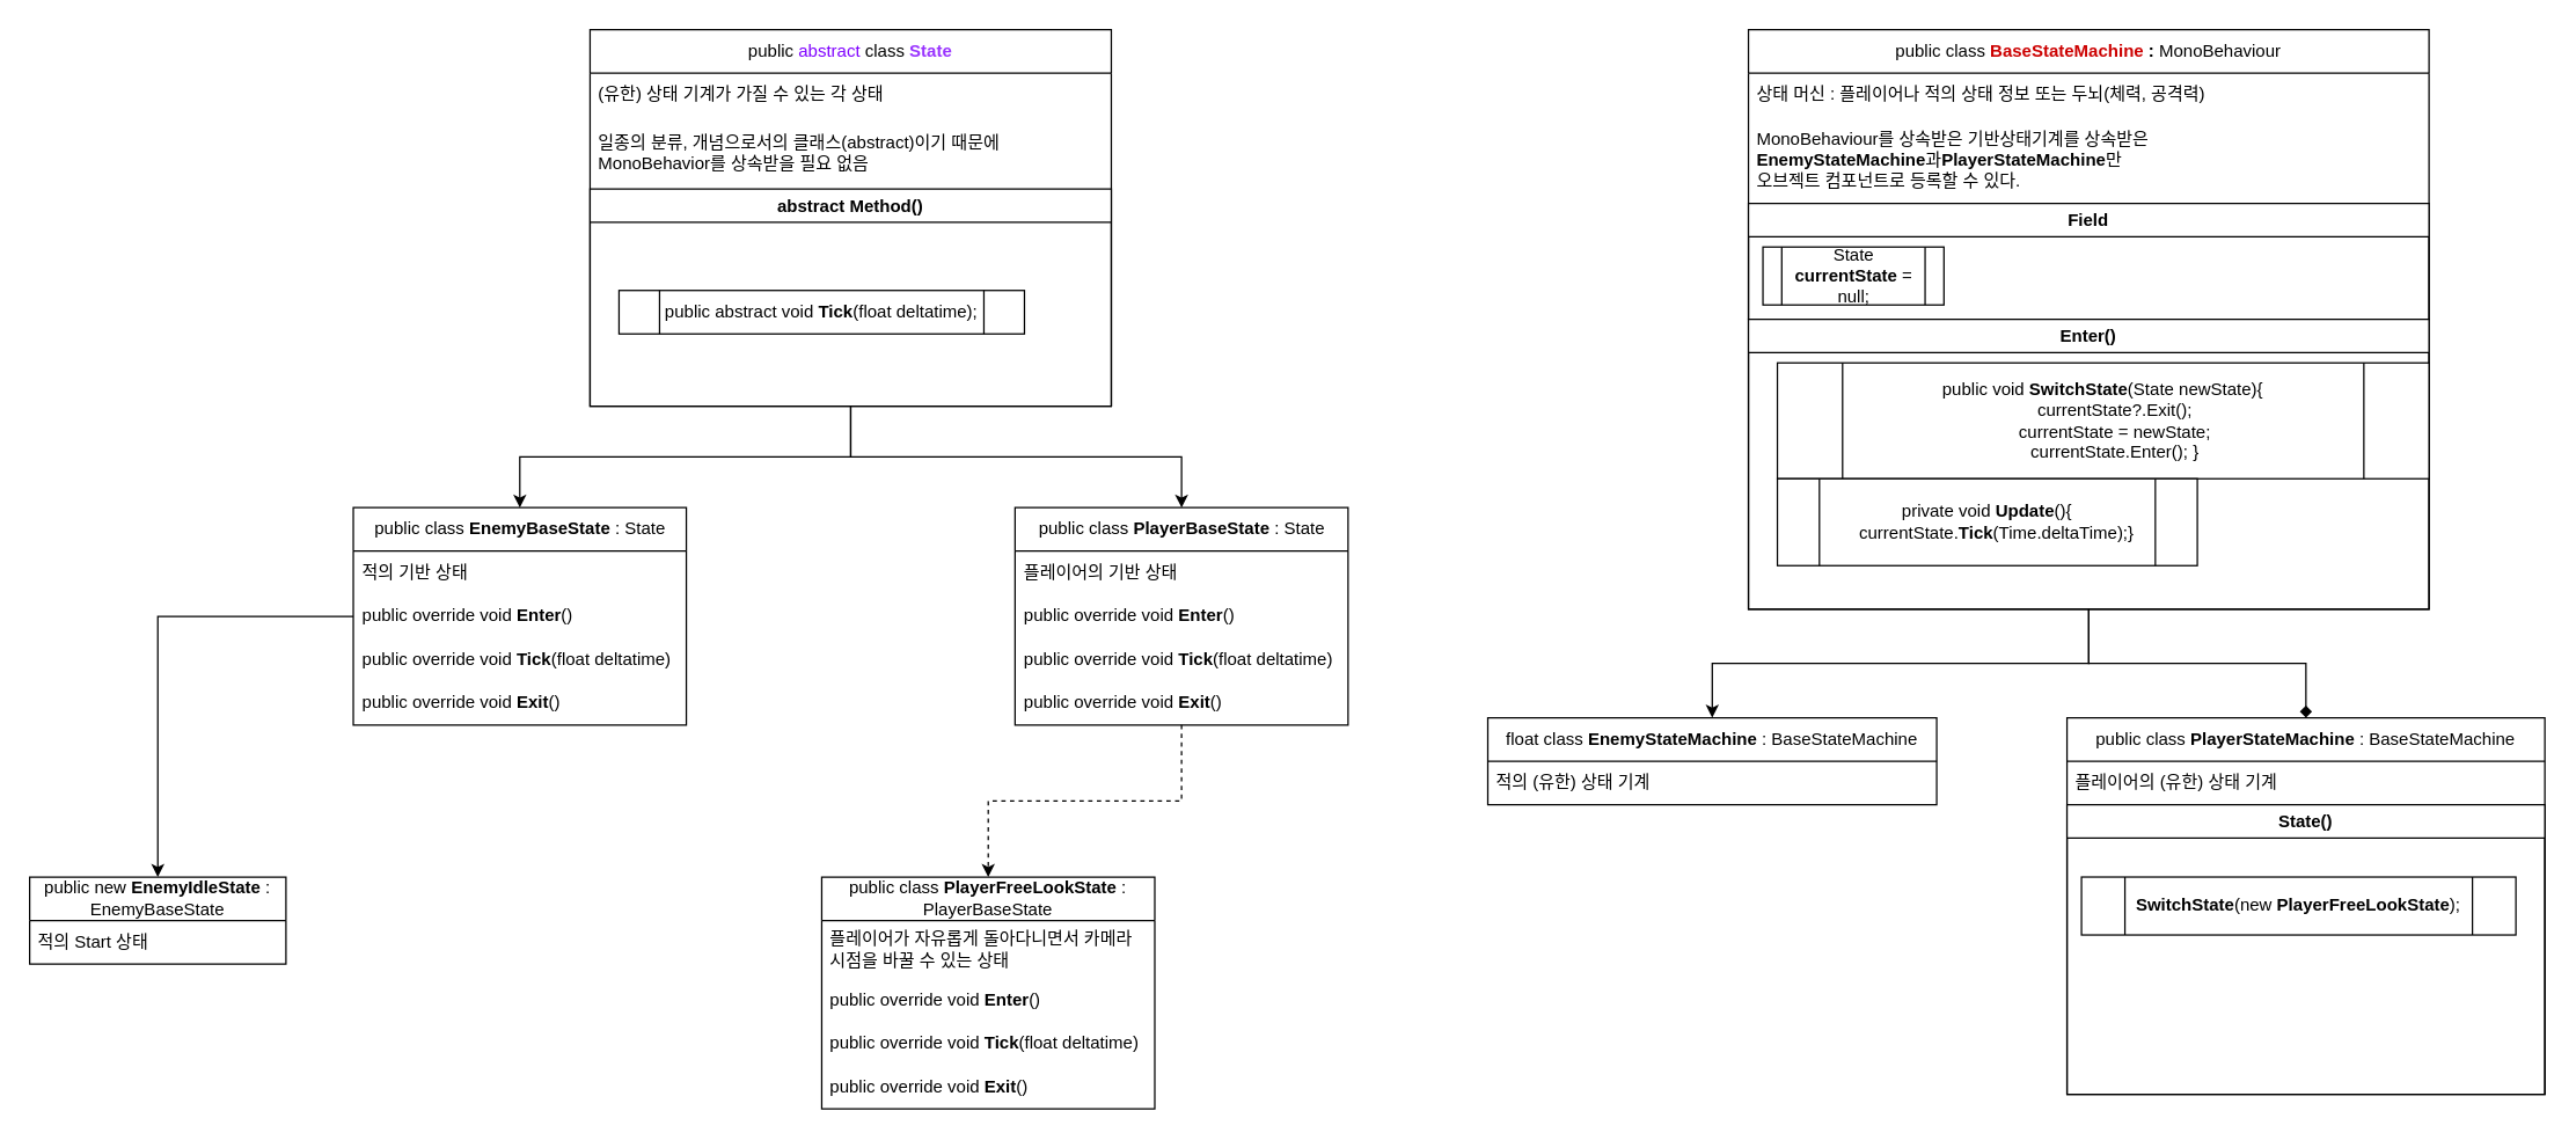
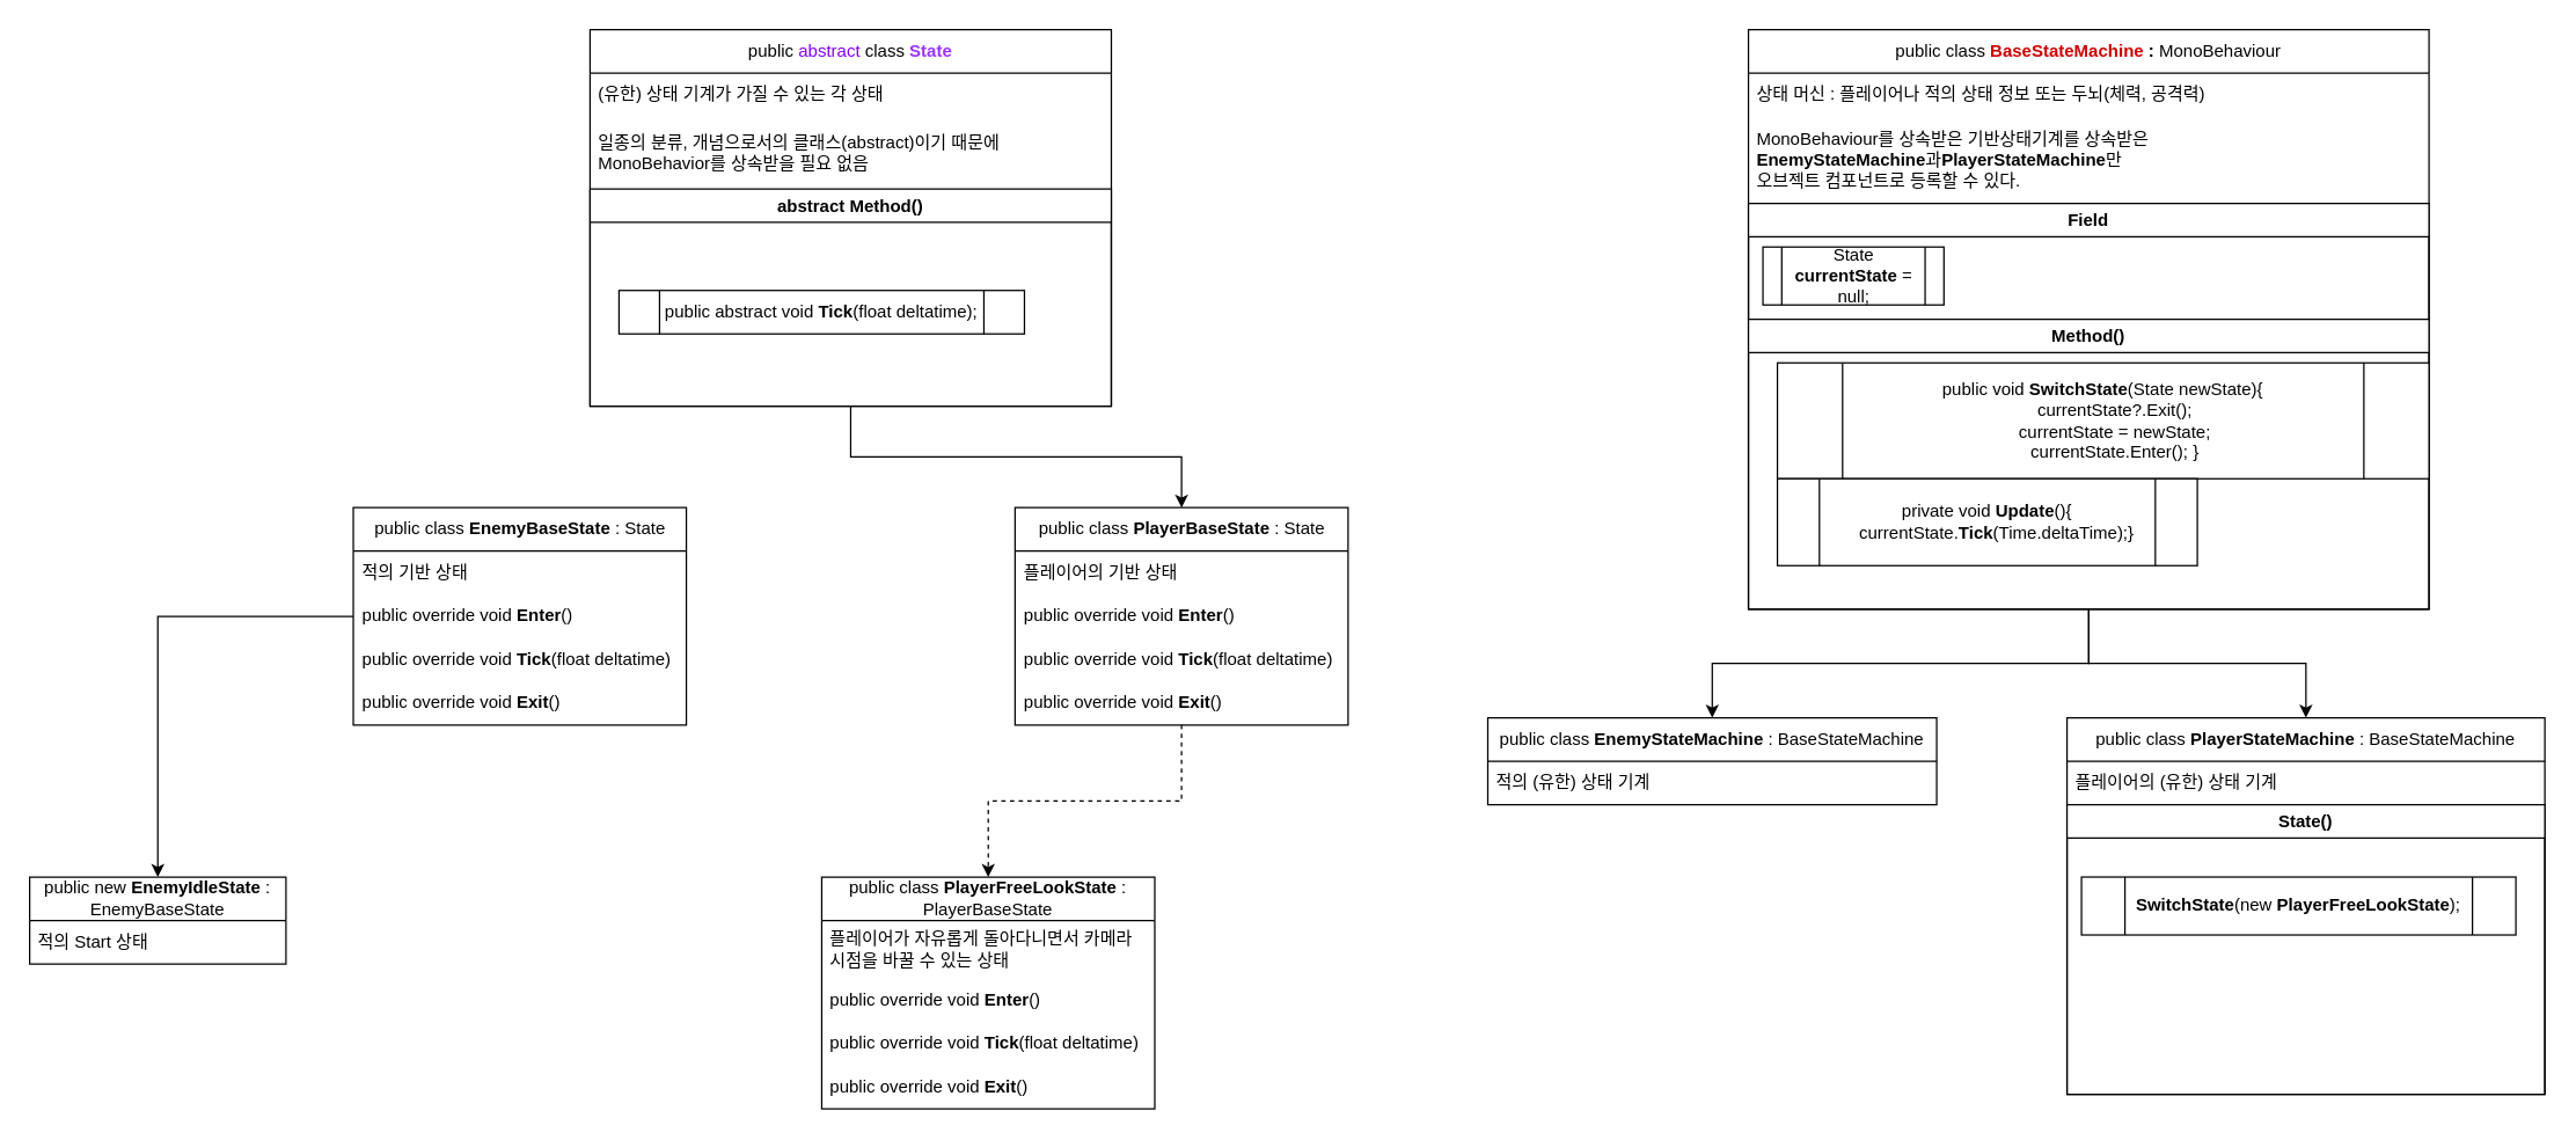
- <mxCell id="16" value="Enter()" style="swimlane;whiteSpace=wrap;html=1;" vertex="1" parent="11"><mxGeometry y="200" width="470" height="200" as="geometry" /></mxCell>
+ <mxCell id="16" value="Method()" style="swimlane;whiteSpace=wrap;html=1;" vertex="1" parent="11"><mxGeometry y="200" width="470" height="200" as="geometry" /></mxCell>
- <mxCell id="2" style="edgeStyle=orthogonalEdgeStyle;rounded=0;orthogonalLoop=1;jettySize=auto;html=1;" edge="1" parent="1" source="4" target="21"><mxGeometry relative="1" as="geometry" /></mxCell>
- <mxCell id="10" style="edgeStyle=orthogonalEdgeStyle;rounded=0;orthogonalLoop=1;jettySize=auto;html=1;entryX=0.5;entryY=0;entryDx=0;entryDy=0;endArrow=diamond;" edge="1" parent="1" source="11" target="41"><mxGeometry relative="1" as="geometry" /></mxCell>
+ <mxCell id="10" style="edgeStyle=orthogonalEdgeStyle;rounded=0;orthogonalLoop=1;jettySize=auto;html=1;entryX=0.5;entryY=0;entryDx=0;entryDy=0;" edge="1" parent="1" source="11" target="41"><mxGeometry relative="1" as="geometry" /></mxCell>
- <mxCell id="28" value="&lt;font style=&quot;border-color: var(--border-color);&quot;&gt;float class &lt;b&gt;EnemyStateMachine &lt;/b&gt;: BaseStateMachine&lt;br&gt;&lt;/font&gt;" style="swimlane;fontStyle=0;childLayout=stackLayout;horizontal=1;startSize=30;horizontalStack=0;resizeParent=1;resizeParentMax=0;resizeLast=0;collapsible=1;marginBottom=0;whiteSpace=wrap;html=1;" vertex="1" parent="1"><mxGeometry x="1027" y="495" width="310" height="60" as="geometry" /></mxCell>
+ <mxCell id="28" value="&lt;font style=&quot;border-color: var(--border-color);&quot;&gt;public class &lt;b&gt;EnemyStateMachine &lt;/b&gt;: BaseStateMachine&lt;br&gt;&lt;/font&gt;" style="swimlane;fontStyle=0;childLayout=stackLayout;horizontal=1;startSize=30;horizontalStack=0;resizeParent=1;resizeParentMax=0;resizeLast=0;collapsible=1;marginBottom=0;whiteSpace=wrap;html=1;" vertex="1" parent="1"><mxGeometry x="1027" y="495" width="310" height="60" as="geometry" /></mxCell>
